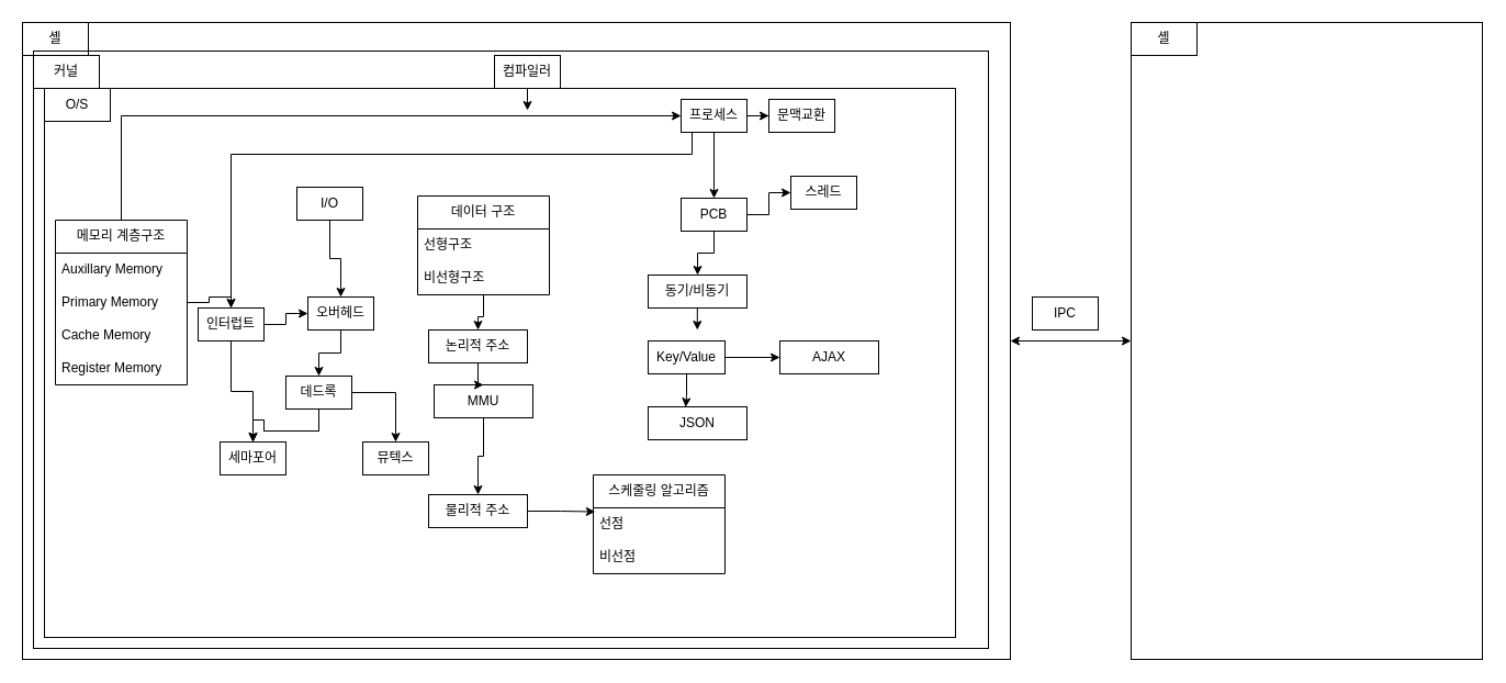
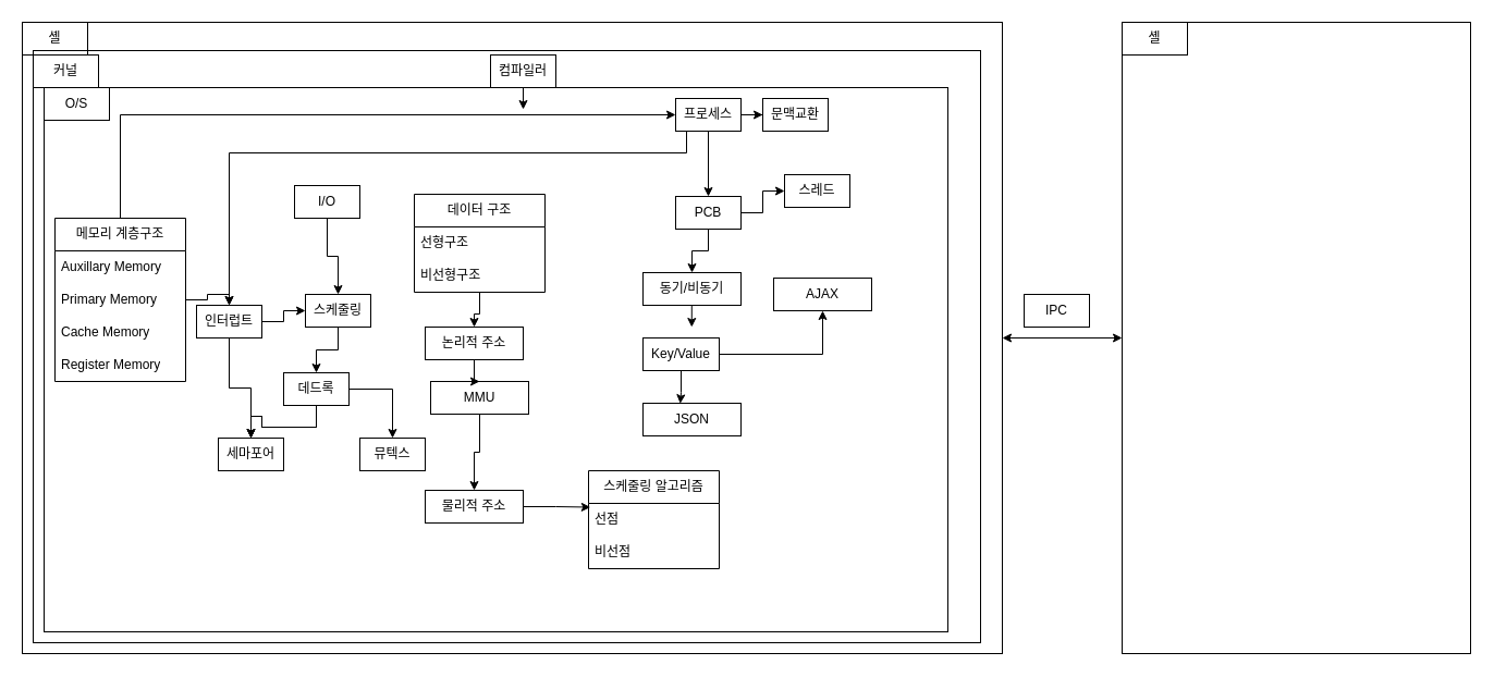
- <mxCell id="21" value="오버헤드" style="text;html=1;strokeColor=default;fillColor=none;align=center;verticalAlign=middle;whiteSpace=wrap;rounded=0;" vertex="1" parent="1"><mxGeometry x="280" y="270" width="60" height="30" as="geometry" /></mxCell>
+ <mxCell id="21" value="스케줄링" style="text;html=1;strokeColor=default;fillColor=none;align=center;verticalAlign=middle;whiteSpace=wrap;rounded=0;" vertex="1" parent="1"><mxGeometry x="280" y="270" width="60" height="30" as="geometry" /></mxCell>
- <mxCell id="53" value="AJAX" style="text;html=1;strokeColor=default;fillColor=none;align=center;verticalAlign=middle;whiteSpace=wrap;rounded=0;" vertex="1" parent="1"><mxGeometry x="710" y="310" width="90" height="30" as="geometry" /></mxCell>
+ <mxCell id="53" value="AJAX" style="text;html=1;strokeColor=default;fillColor=none;align=center;verticalAlign=middle;whiteSpace=wrap;rounded=0;" vertex="1" parent="1"><mxGeometry x="710" y="255" width="90" height="30" as="geometry" /></mxCell>
